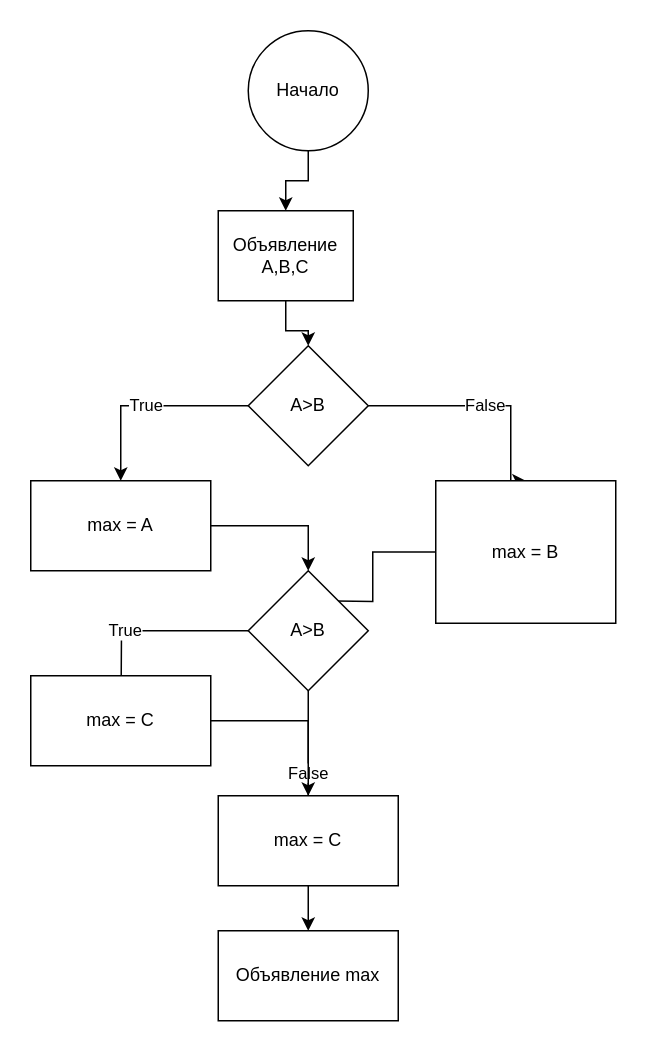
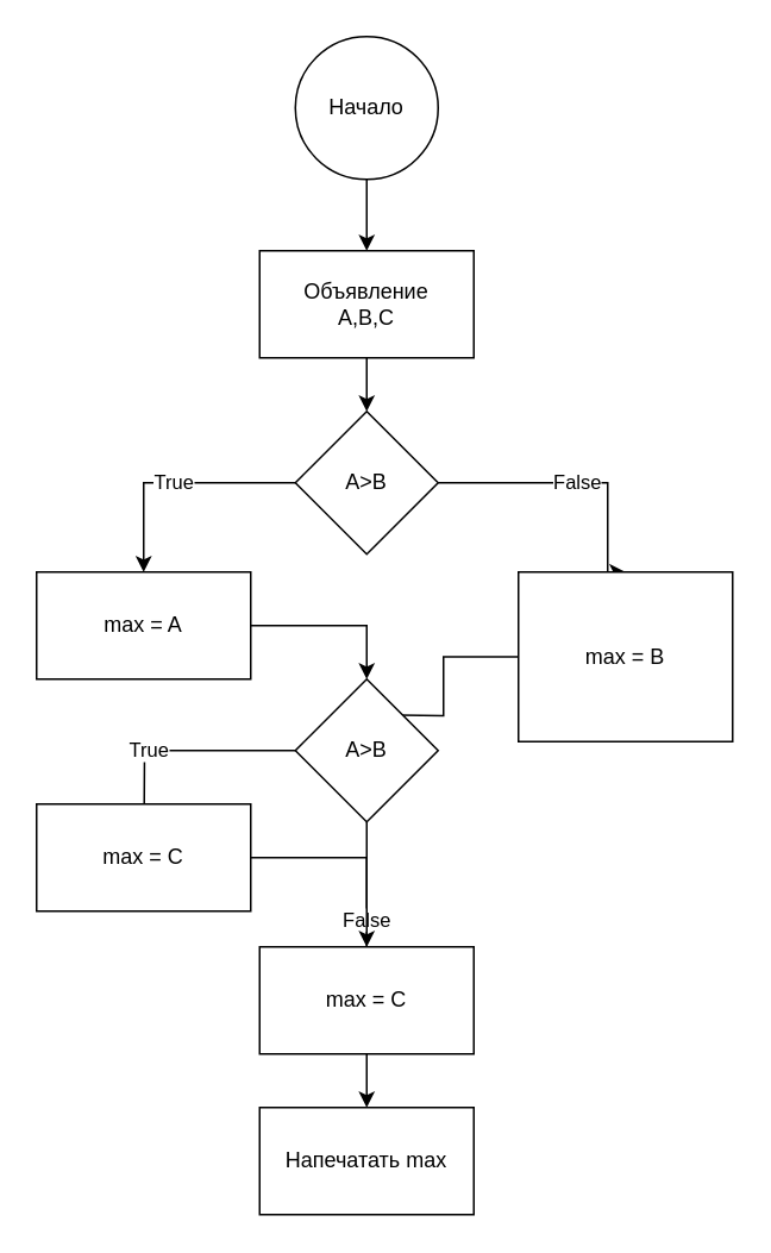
- <mxCell id="5" value="Объявление&lt;br&gt;A,B,C" style="whiteSpace=wrap;html=1;" vertex="1" parent="1"><mxGeometry x="145" y="140" width="90" height="60" as="geometry" /></mxCell>
+ <mxCell id="5" value="Объявление&lt;br&gt;A,B,C" style="whiteSpace=wrap;html=1;" vertex="1" parent="1"><mxGeometry x="145" y="140" width="120" height="60" as="geometry" /></mxCell>
- <mxCell id="20" value="Объявление max" style="whiteSpace=wrap;html=1;" vertex="1" parent="1"><mxGeometry x="145" y="620" width="120" height="60" as="geometry" /></mxCell>
+ <mxCell id="20" value="Напечатать max" style="whiteSpace=wrap;html=1;" vertex="1" parent="1"><mxGeometry x="145" y="620" width="120" height="60" as="geometry" /></mxCell>
